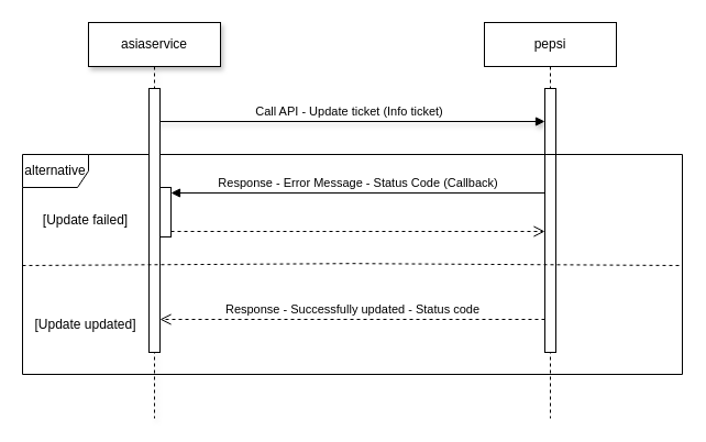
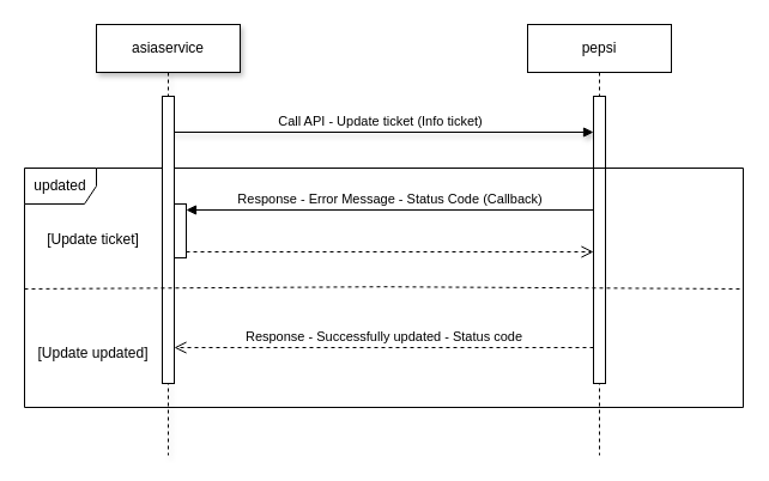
- <mxCell id="5" value="alternative" style="shape=umlFrame;whiteSpace=wrap;html=1;pointerEvents=0;" vertex="1" parent="1"><mxGeometry x="20" y="140" width="600" height="200" as="geometry" /></mxCell>
+ <mxCell id="5" value="updated" style="shape=umlFrame;whiteSpace=wrap;html=1;pointerEvents=0;" vertex="1" parent="1"><mxGeometry x="20" y="140" width="600" height="200" as="geometry" /></mxCell>
- <mxCell id="13" value="[Update failed]" style="text;strokeColor=none;align=center;fillColor=none;html=1;verticalAlign=middle;whiteSpace=wrap;rounded=0;" vertex="1" parent="1"><mxGeometry x="35" y="185" width="85" height="30" as="geometry" /></mxCell>
+ <mxCell id="13" value="[Update ticket]" style="text;strokeColor=none;align=center;fillColor=none;html=1;verticalAlign=middle;whiteSpace=wrap;rounded=0;" vertex="1" parent="1"><mxGeometry x="35" y="185" width="85" height="30" as="geometry" /></mxCell>
